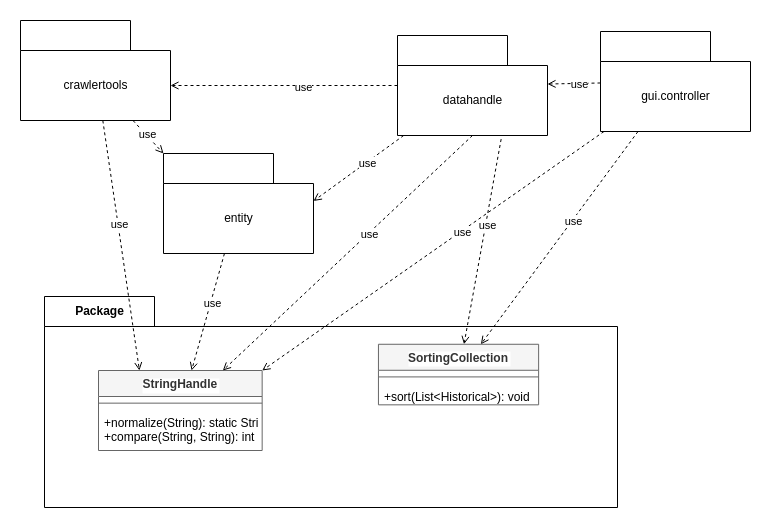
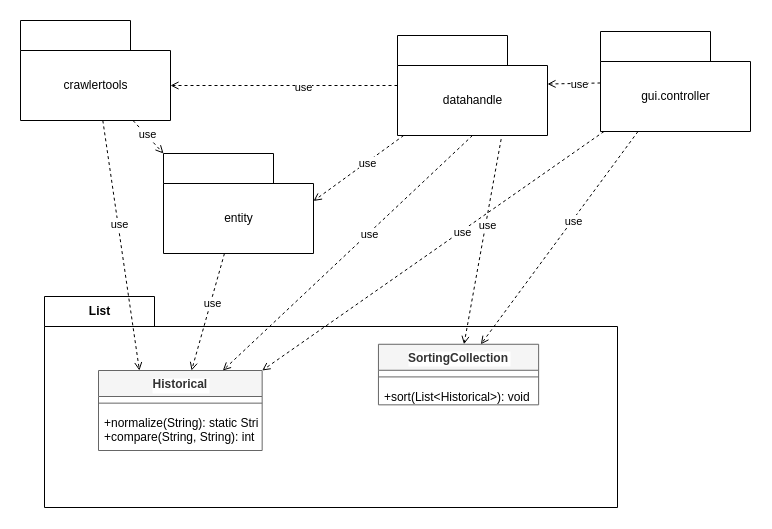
- <mxCell id="2" value="Package" style="shape=folder;fontStyle=1;tabWidth=110;tabHeight=30;tabPosition=left;html=1;boundedLbl=1;labelInHeader=1;container=1;collapsible=0;fillColor=none;strokeColor=#000000;" parent="1" vertex="1"><mxGeometry x="44" y="296" width="573" height="211" as="geometry" /></mxCell>
+ <mxCell id="2" value="List" style="shape=folder;fontStyle=1;tabWidth=110;tabHeight=30;tabPosition=left;html=1;boundedLbl=1;labelInHeader=1;container=1;collapsible=0;fillColor=none;strokeColor=#000000;" parent="1" vertex="1"><mxGeometry x="44" y="296" width="573" height="211" as="geometry" /></mxCell>
- <mxCell id="4" value="StringHandle" style="swimlane;fontStyle=1;align=center;verticalAlign=top;childLayout=stackLayout;horizontal=1;startSize=26;horizontalStack=0;resizeParent=1;resizeParentMax=0;resizeLast=0;collapsible=1;marginBottom=0;strokeColor=#666666;labelBackgroundColor=#FFFFFF;fontColor=#333333;fillColor=#f5f5f5;rounded=0;" parent="2" vertex="1"><mxGeometry x="54.004" y="74.004" width="163.66" height="80.001" as="geometry" /></mxCell>
+ <mxCell id="4" value="Historical" style="swimlane;fontStyle=1;align=center;verticalAlign=top;childLayout=stackLayout;horizontal=1;startSize=26;horizontalStack=0;resizeParent=1;resizeParentMax=0;resizeLast=0;collapsible=1;marginBottom=0;strokeColor=#666666;labelBackgroundColor=#FFFFFF;fontColor=#333333;fillColor=#f5f5f5;rounded=0;" parent="2" vertex="1"><mxGeometry x="54.004" y="74.004" width="163.66" height="80.001" as="geometry" /></mxCell>
